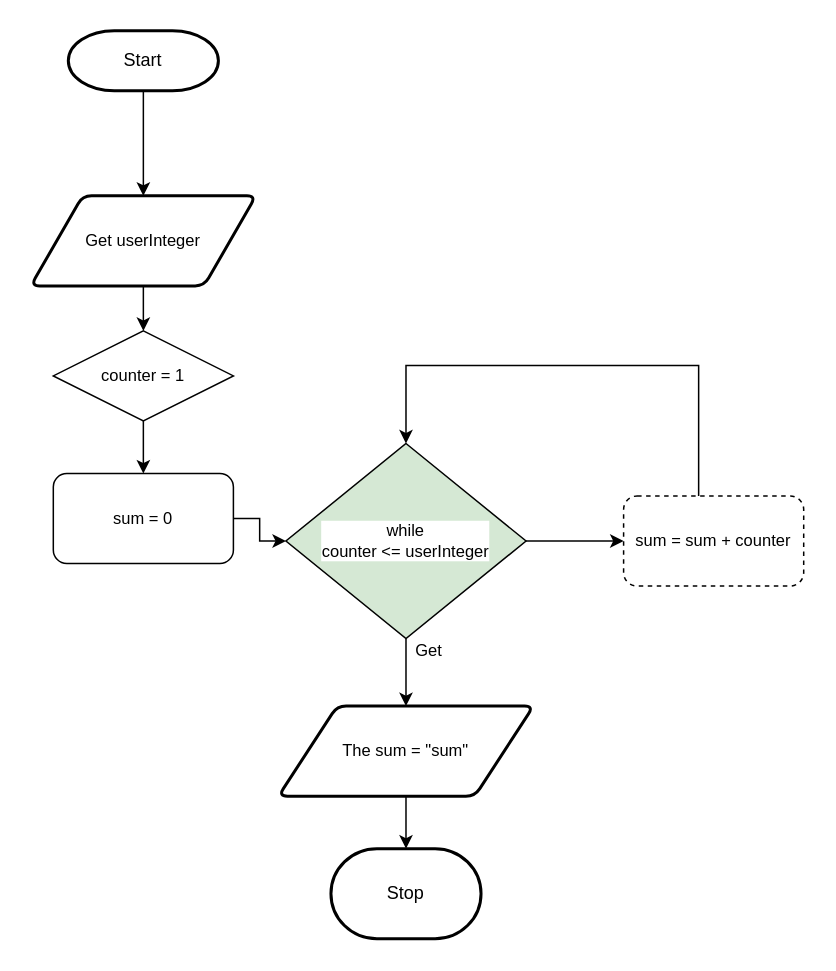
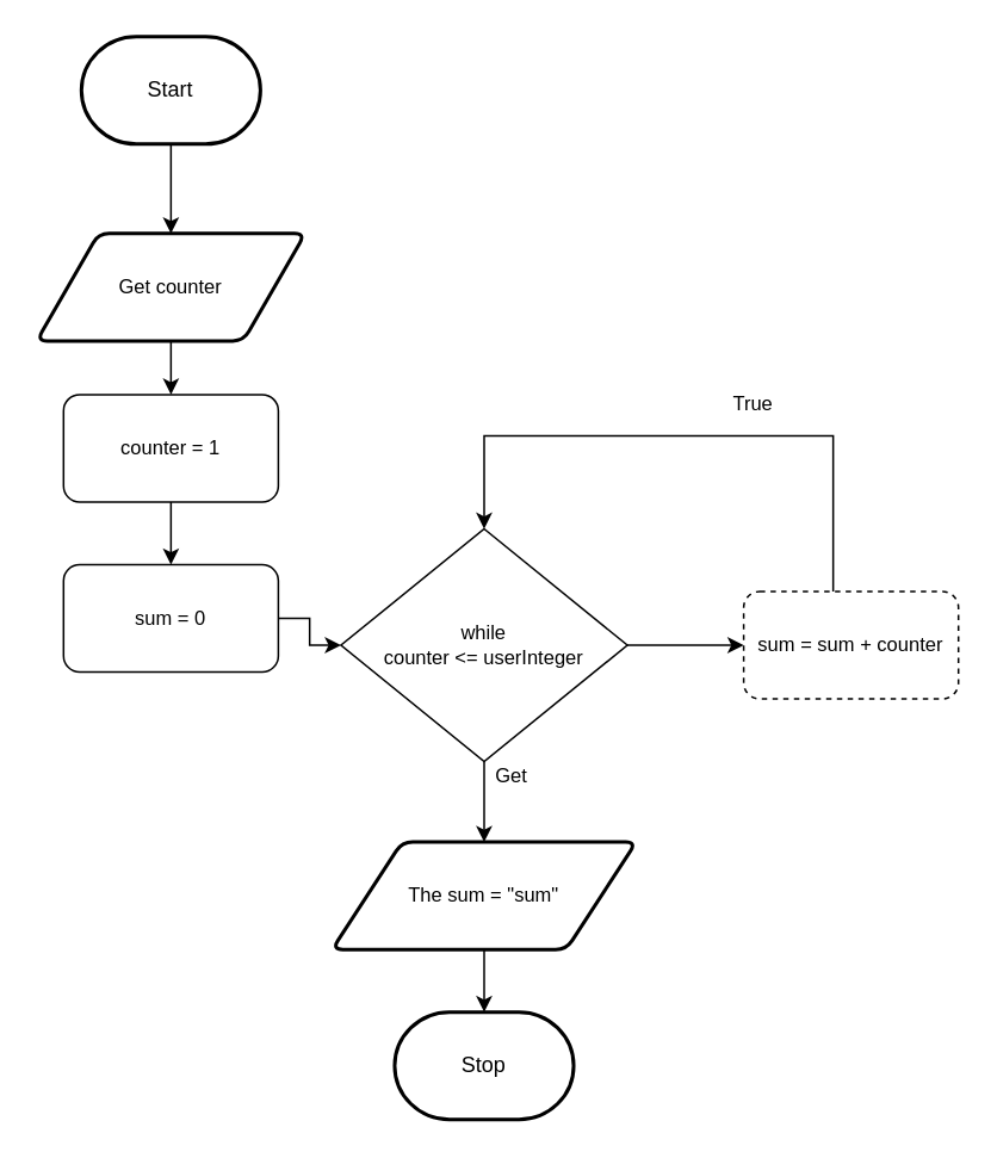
- <mxCell id="3" value="Start" style="strokeWidth=2;html=1;shape=mxgraph.flowchart.terminator;whiteSpace=wrap;" parent="1" vertex="1"><mxGeometry x="45" y="20" width="100" height="40" as="geometry" /></mxCell>
+ <mxCell id="3" value="Start" style="strokeWidth=2;html=1;shape=mxgraph.flowchart.terminator;whiteSpace=wrap;" parent="1" vertex="1"><mxGeometry x="45" y="20" width="100" height="60" as="geometry" /></mxCell>
- <mxCell id="6" value="Get userInteger" style="shape=parallelogram;html=1;strokeWidth=2;perimeter=parallelogramPerimeter;whiteSpace=wrap;rounded=1;arcSize=12;size=0.23;fontFamily=Helvetica;fontSize=11;fontColor=default;labelBackgroundColor=default;" vertex="1" parent="1"><mxGeometry x="20" y="130" width="150" height="60" as="geometry" /></mxCell>
+ <mxCell id="6" value="Get counter" style="shape=parallelogram;html=1;strokeWidth=2;perimeter=parallelogramPerimeter;whiteSpace=wrap;rounded=1;arcSize=12;size=0.23;fontFamily=Helvetica;fontSize=11;fontColor=default;labelBackgroundColor=default;" vertex="1" parent="1"><mxGeometry x="20" y="130" width="150" height="60" as="geometry" /></mxCell>
+ <mxCell id="16" value="True" style="text;html=1;align=center;verticalAlign=middle;resizable=0;points=[];autosize=1;strokeColor=none;fillColor=none;fontFamily=Helvetica;fontSize=11;fontColor=default;labelBackgroundColor=default;" vertex="1" parent="1"><mxGeometry x="395" y="210" width="50" height="30" as="geometry" /></mxCell>
- <mxCell id="11" value="counter = 1" style="rhombus;whiteSpace=wrap;html=1;fontFamily=Helvetica;fontSize=11;fontColor=default;labelBackgroundColor=default;" vertex="1" parent="1"><mxGeometry x="35" y="220" width="120" height="60" as="geometry" /></mxCell>
+ <mxCell id="11" value="counter = 1" style="rounded=1;whiteSpace=wrap;html=1;fontFamily=Helvetica;fontSize=11;fontColor=default;labelBackgroundColor=default;" vertex="1" parent="1"><mxGeometry x="35" y="220" width="120" height="60" as="geometry" /></mxCell>
- <mxCell id="9" value="while&lt;div&gt;counter &amp;lt;= userInteger&lt;/div&gt;" style="rhombus;whiteSpace=wrap;html=1;fontFamily=Helvetica;fontSize=11;fontColor=default;labelBackgroundColor=default;fillColor=#d5e8d4;" vertex="1" parent="1"><mxGeometry x="190" y="295" width="160" height="130" as="geometry" /></mxCell>
+ <mxCell id="9" value="while&lt;div&gt;counter &amp;lt;= userInteger&lt;/div&gt;" style="rhombus;whiteSpace=wrap;html=1;fontFamily=Helvetica;fontSize=11;fontColor=default;labelBackgroundColor=default;" vertex="1" parent="1"><mxGeometry x="190" y="295" width="160" height="130" as="geometry" /></mxCell>
